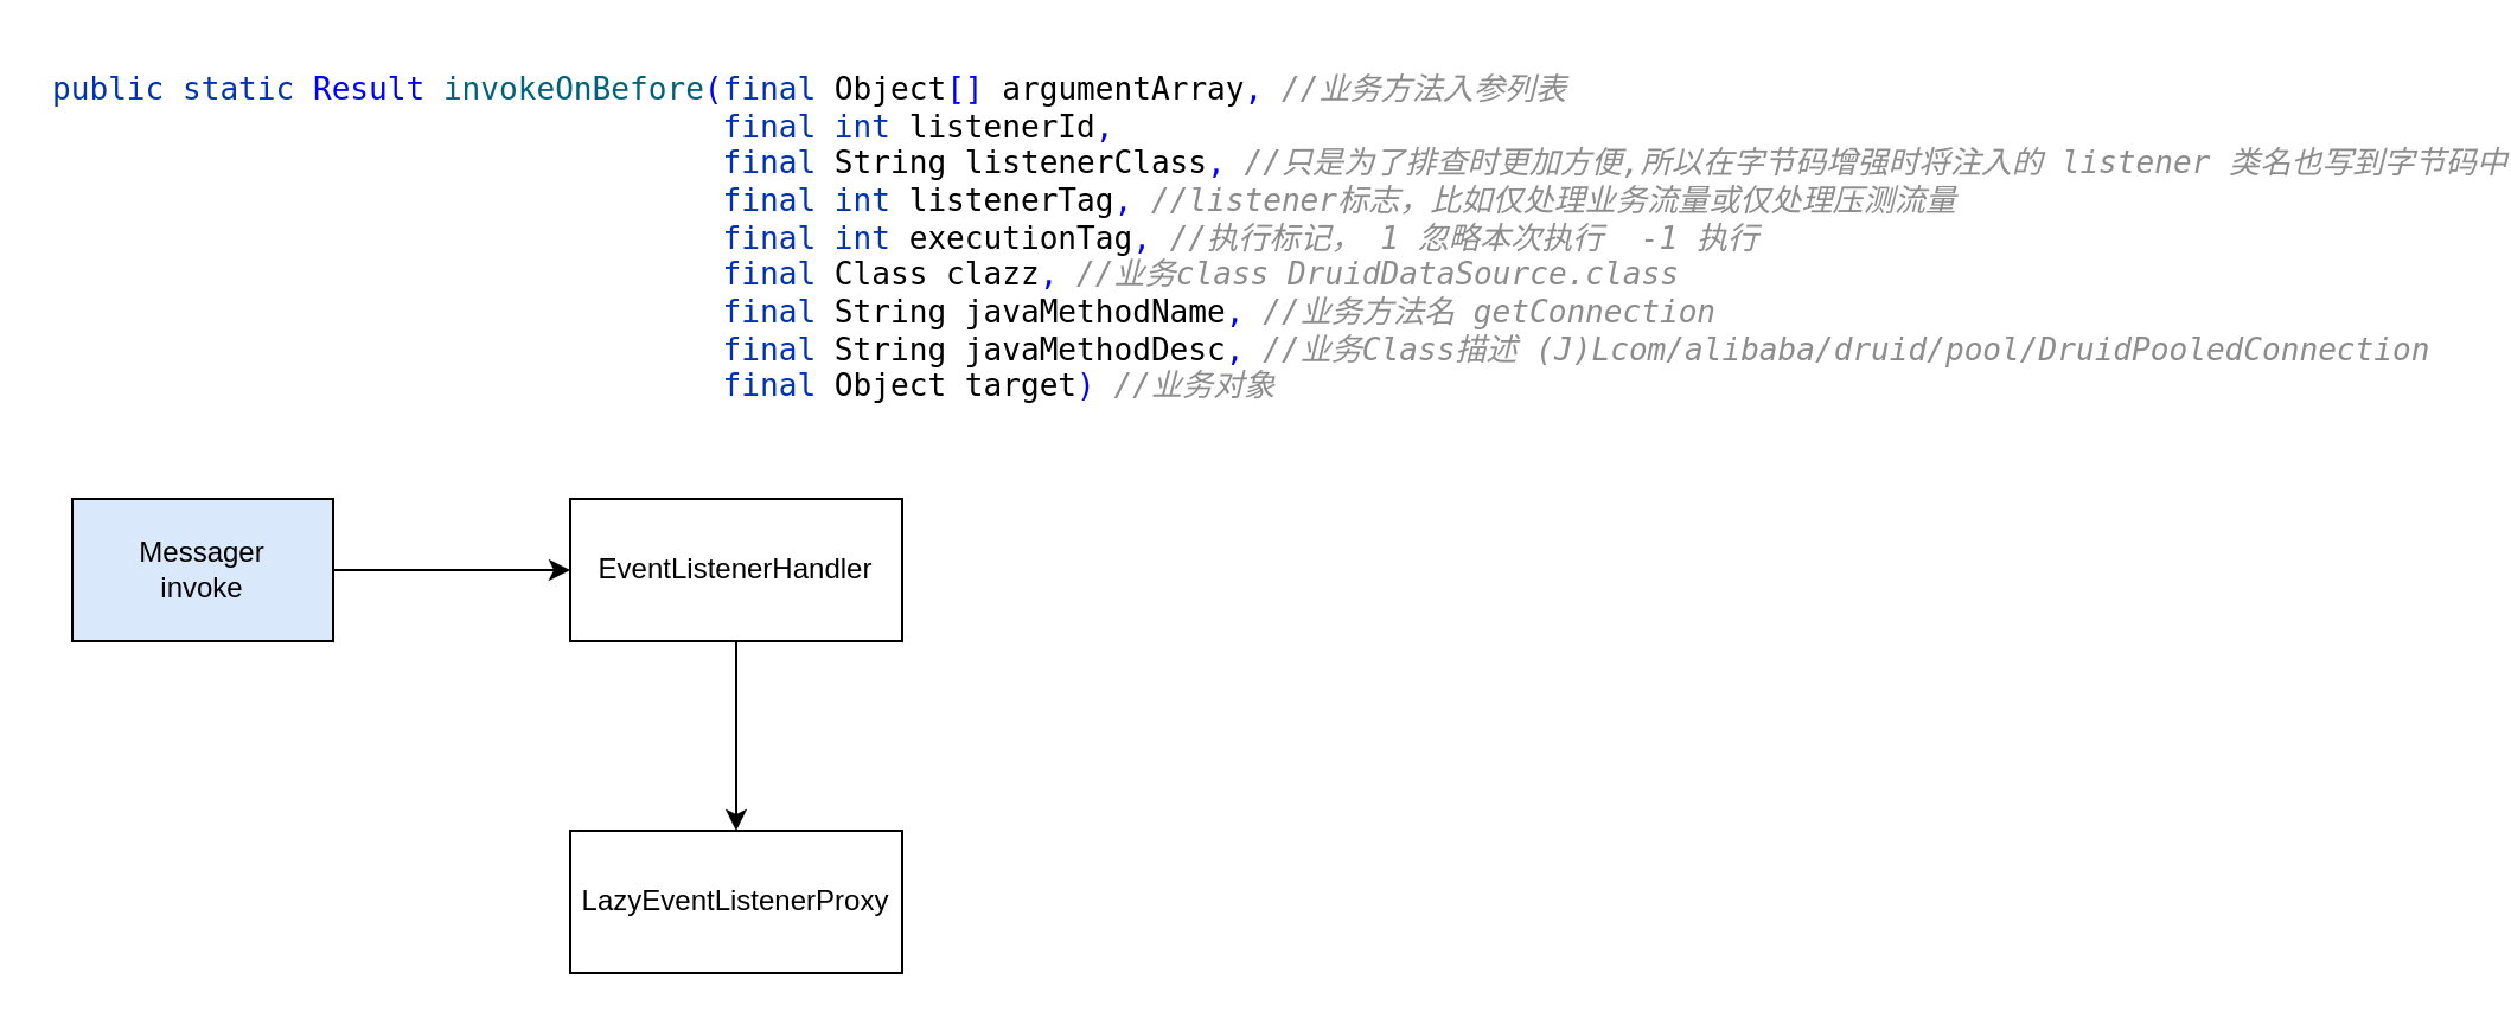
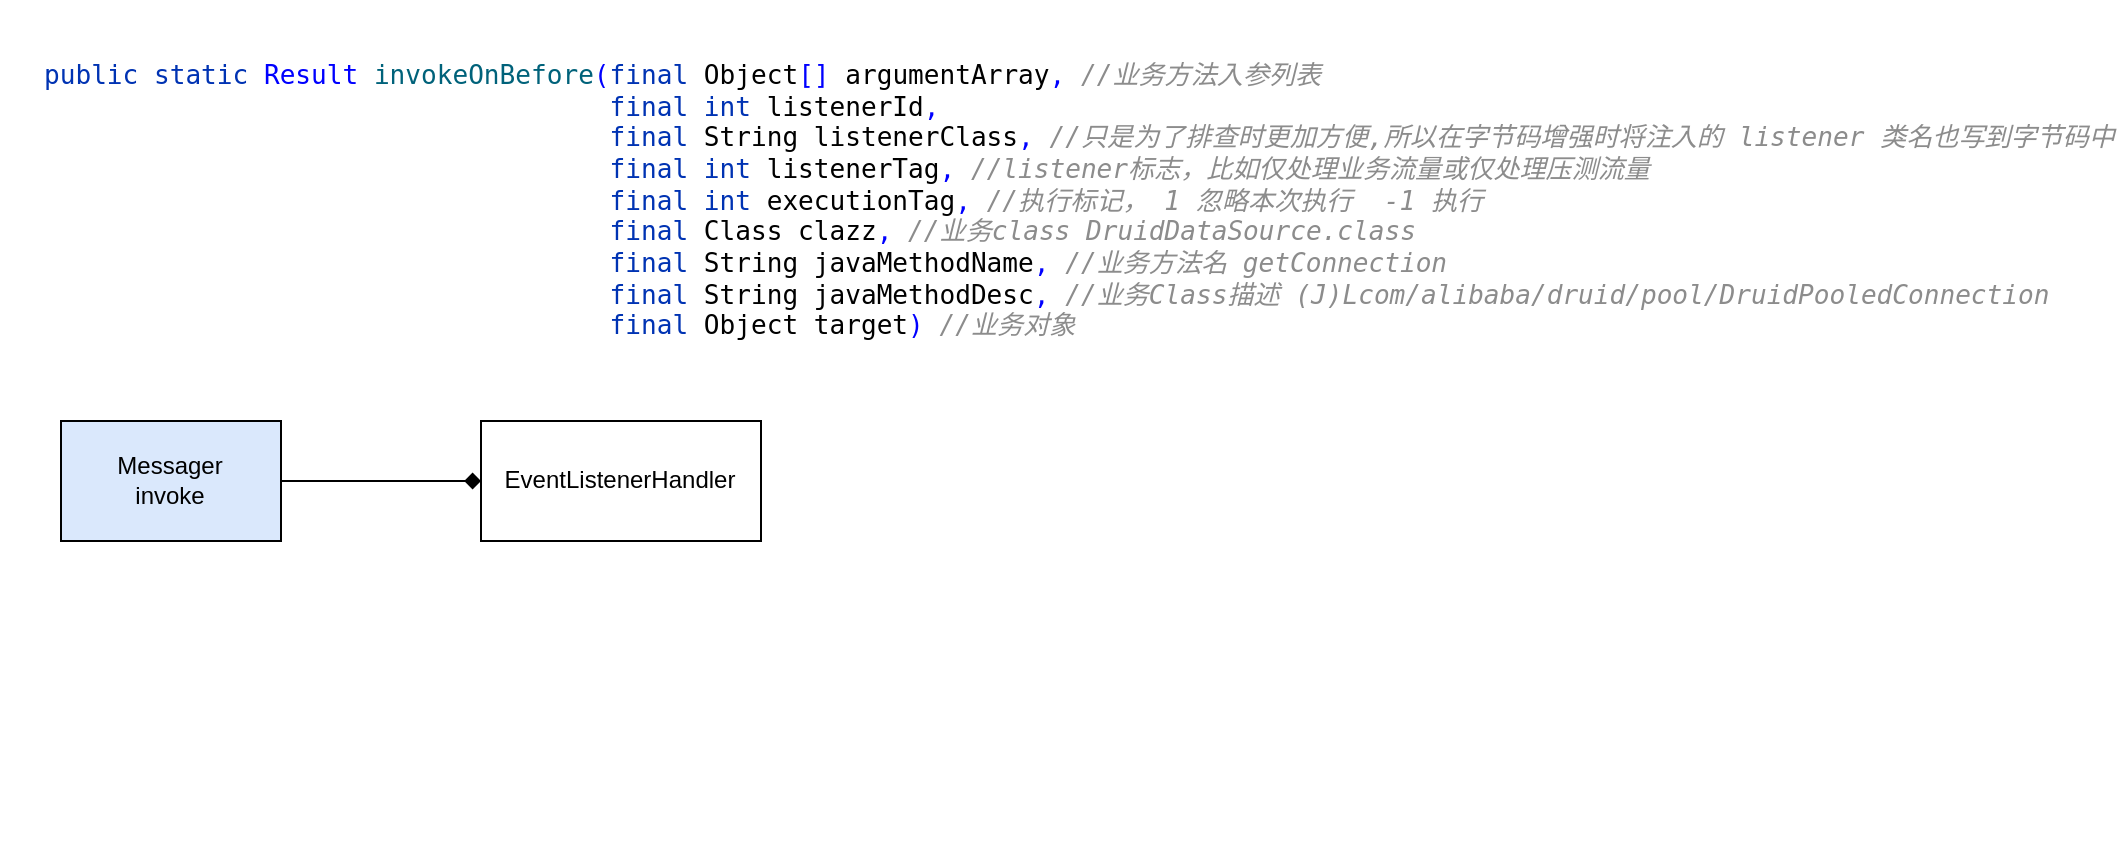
- <mxCell id="2" style="edgeStyle=orthogonalEdgeStyle;rounded=0;orthogonalLoop=1;jettySize=auto;html=1;exitX=1;exitY=0.5;exitDx=0;exitDy=0;entryX=0;entryY=0.5;entryDx=0;entryDy=0;" edge="1" parent="1" source="3" target="6"><mxGeometry relative="1" as="geometry" /></mxCell>
+ <mxCell id="2" style="edgeStyle=orthogonalEdgeStyle;rounded=0;orthogonalLoop=1;jettySize=auto;html=1;exitX=1;exitY=0.5;exitDx=0;exitDy=0;entryX=0;entryY=0.5;entryDx=0;entryDy=0;endArrow=diamond;" edge="1" parent="1" source="3" target="6"><mxGeometry relative="1" as="geometry" /></mxCell>
- <mxCell id="5" style="edgeStyle=orthogonalEdgeStyle;rounded=0;orthogonalLoop=1;jettySize=auto;html=1;exitX=0.5;exitY=1;exitDx=0;exitDy=0;" edge="1" parent="1" source="6" target="7"><mxGeometry relative="1" as="geometry" /></mxCell>
- <mxCell id="7" value="LazyEventListenerProxy" style="rounded=0;whiteSpace=wrap;html=1;" vertex="1" parent="1"><mxGeometry x="240" y="350" width="140" height="60" as="geometry" /></mxCell>
